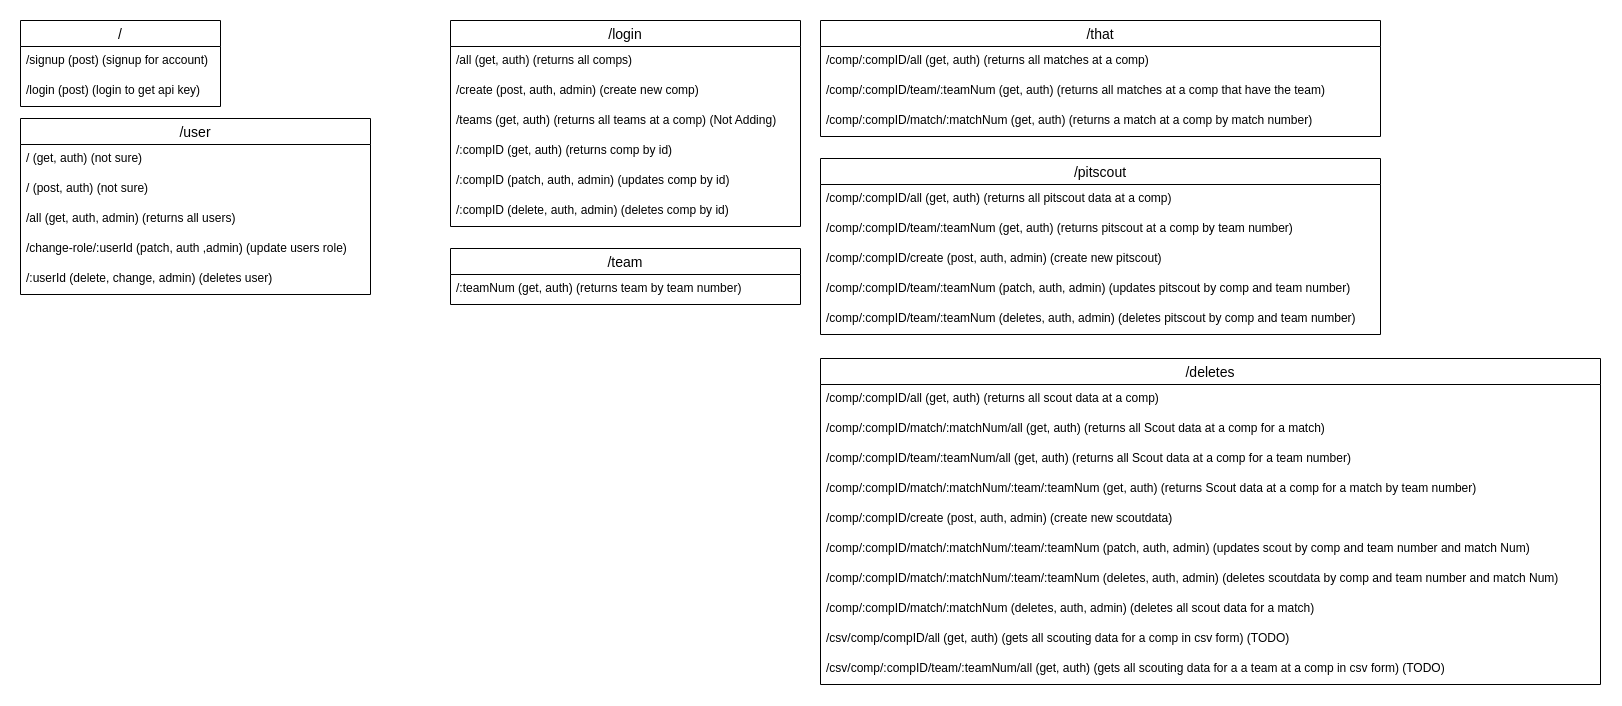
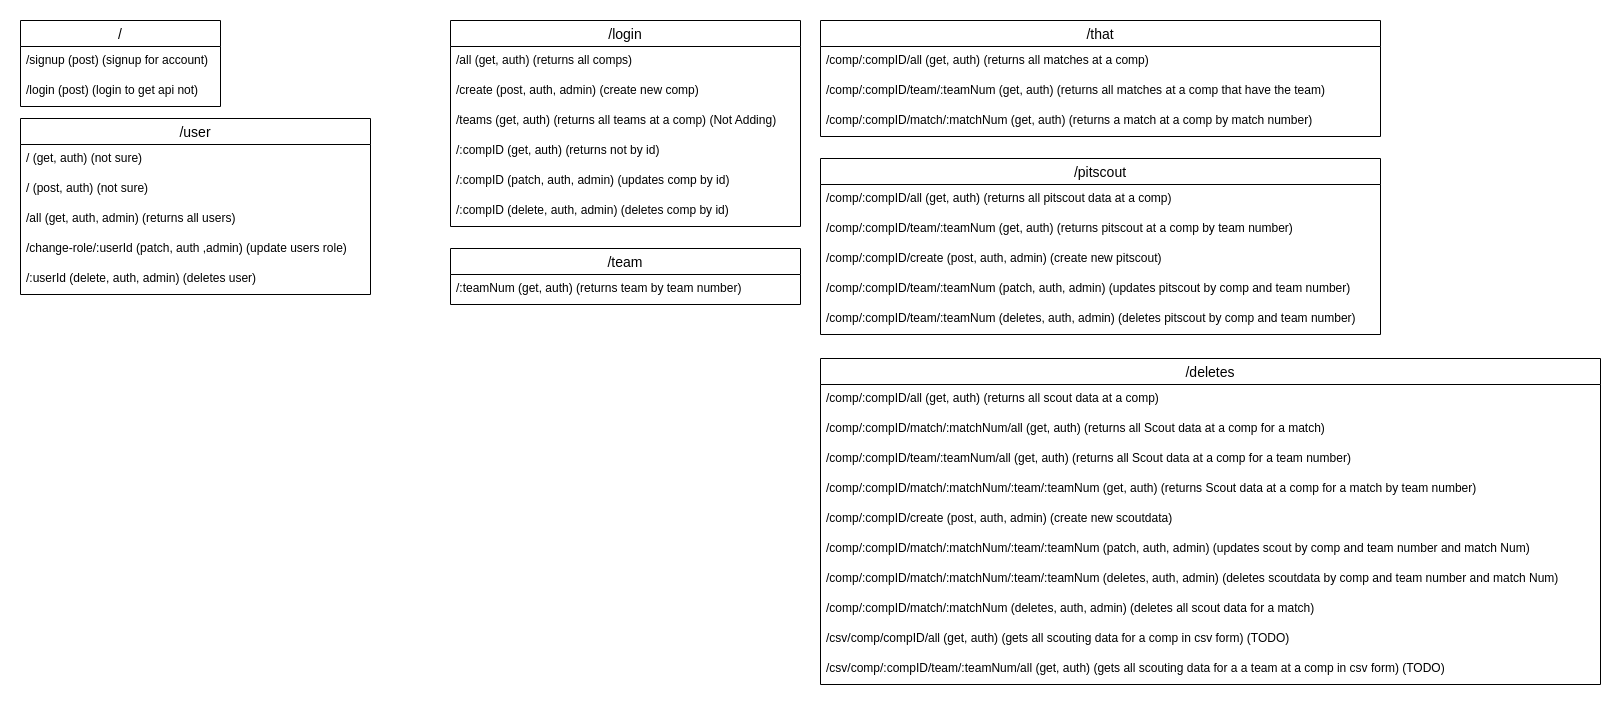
- <mxCell id="10" value="/login (post) (login to get api key)" style="text;strokeColor=none;fillColor=none;spacingLeft=4;spacingRight=4;overflow=hidden;rotatable=0;points=[[0,0.5],[1,0.5]];portConstraint=eastwest;fontSize=12;whiteSpace=wrap;html=1;" parent="8" vertex="1"><mxGeometry y="56" width="200" height="30" as="geometry" /></mxCell>
+ <mxCell id="10" value="/login (post) (login to get api not)" style="text;strokeColor=none;fillColor=none;spacingLeft=4;spacingRight=4;overflow=hidden;rotatable=0;points=[[0,0.5],[1,0.5]];portConstraint=eastwest;fontSize=12;whiteSpace=wrap;html=1;" parent="8" vertex="1"><mxGeometry y="56" width="200" height="30" as="geometry" /></mxCell>
- <mxCell id="15" value="/:compID (get, auth) (returns comp by id)" style="text;strokeColor=none;fillColor=none;spacingLeft=4;spacingRight=4;overflow=hidden;rotatable=0;points=[[0,0.5],[1,0.5]];portConstraint=eastwest;fontSize=12;whiteSpace=wrap;html=1;" parent="11" vertex="1"><mxGeometry y="116" width="350" height="30" as="geometry" /></mxCell>
+ <mxCell id="15" value="/:compID (get, auth) (returns not by id)" style="text;strokeColor=none;fillColor=none;spacingLeft=4;spacingRight=4;overflow=hidden;rotatable=0;points=[[0,0.5],[1,0.5]];portConstraint=eastwest;fontSize=12;whiteSpace=wrap;html=1;" parent="11" vertex="1"><mxGeometry y="116" width="350" height="30" as="geometry" /></mxCell>
- <mxCell id="7" value="/:userId (delete, change, admin) (deletes user)" style="text;strokeColor=none;fillColor=none;spacingLeft=4;spacingRight=4;overflow=hidden;rotatable=0;points=[[0,0.5],[1,0.5]];portConstraint=eastwest;fontSize=12;whiteSpace=wrap;html=1;" parent="2" vertex="1"><mxGeometry y="146" width="350" height="30" as="geometry" /></mxCell>
+ <mxCell id="7" value="/:userId (delete, auth, admin) (deletes user)" style="text;strokeColor=none;fillColor=none;spacingLeft=4;spacingRight=4;overflow=hidden;rotatable=0;points=[[0,0.5],[1,0.5]];portConstraint=eastwest;fontSize=12;whiteSpace=wrap;html=1;" parent="2" vertex="1"><mxGeometry y="146" width="350" height="30" as="geometry" /></mxCell>
